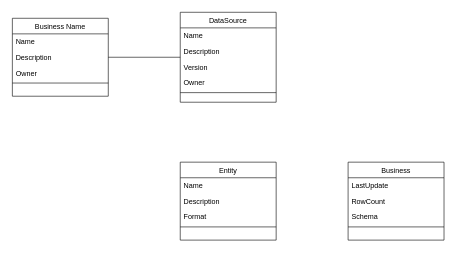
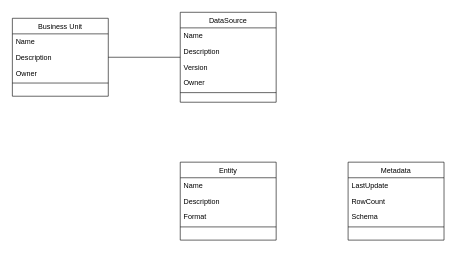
- <mxCell id="9" value="Business Name" style="swimlane;fontStyle=0;align=center;verticalAlign=top;childLayout=stackLayout;horizontal=1;startSize=26;horizontalStack=0;resizeParent=1;resizeLast=0;collapsible=1;marginBottom=0;rounded=0;shadow=0;strokeWidth=1;" vertex="1" parent="1"><mxGeometry x="20" y="30" width="160" height="130" as="geometry"><mxRectangle x="550" y="140" width="160" height="26" as="alternateBounds" /></mxGeometry></mxCell>
+ <mxCell id="9" value="Business Unit" style="swimlane;fontStyle=0;align=center;verticalAlign=top;childLayout=stackLayout;horizontal=1;startSize=26;horizontalStack=0;resizeParent=1;resizeLast=0;collapsible=1;marginBottom=0;rounded=0;shadow=0;strokeWidth=1;" vertex="1" parent="1"><mxGeometry x="20" y="30" width="160" height="130" as="geometry"><mxRectangle x="550" y="140" width="160" height="26" as="alternateBounds" /></mxGeometry></mxCell>
- <mxCell id="19" value="Business" style="swimlane;fontStyle=0;align=center;verticalAlign=top;childLayout=stackLayout;horizontal=1;startSize=26;horizontalStack=0;resizeParent=1;resizeLast=0;collapsible=1;marginBottom=0;rounded=0;shadow=0;strokeWidth=1;" vertex="1" parent="1"><mxGeometry x="580" y="270" width="160" height="130" as="geometry"><mxRectangle x="550" y="140" width="160" height="26" as="alternateBounds" /></mxGeometry></mxCell>
+ <mxCell id="19" value="Metadata" style="swimlane;fontStyle=0;align=center;verticalAlign=top;childLayout=stackLayout;horizontal=1;startSize=26;horizontalStack=0;resizeParent=1;resizeLast=0;collapsible=1;marginBottom=0;rounded=0;shadow=0;strokeWidth=1;" vertex="1" parent="1"><mxGeometry x="580" y="270" width="160" height="130" as="geometry"><mxRectangle x="550" y="140" width="160" height="26" as="alternateBounds" /></mxGeometry></mxCell>
